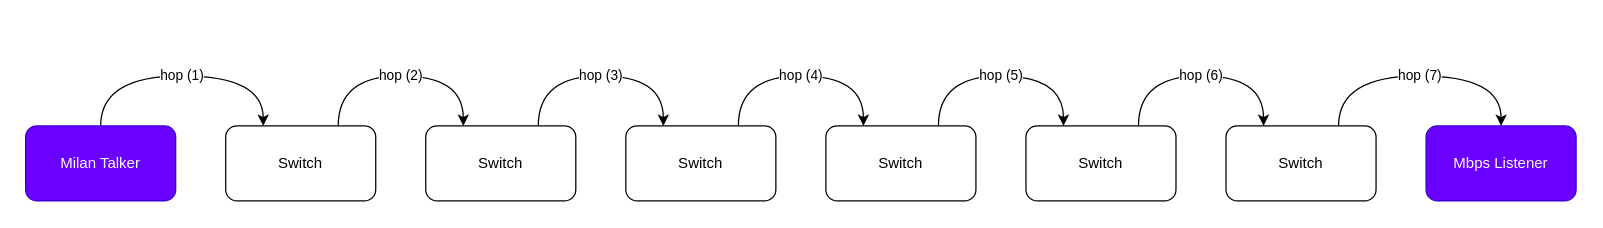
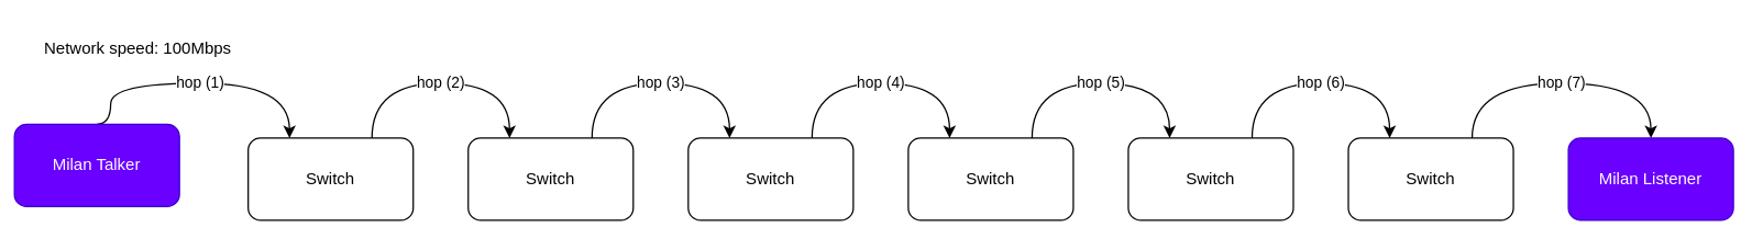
+ <mxCell id="17" value="Network speed: 100Mbps" style="text;html=1;strokeColor=none;fillColor=none;align=center;verticalAlign=middle;whiteSpace=wrap;rounded=0;" parent="1" vertex="1"><mxGeometry x="20" width="160" height="30" as="geometry" y="20" /></mxCell>
- <mxCell id="3" value="Milan Talker" style="rounded=1;whiteSpace=wrap;html=1;fillColor=#6a00ff;fontColor=#ffffff;strokeColor=#3700CC;" parent="1" vertex="1"><mxGeometry x="20" y="100" width="120" height="60" as="geometry" /></mxCell>
+ <mxCell id="3" value="Milan Talker" style="rounded=1;whiteSpace=wrap;html=1;fillColor=#6a00ff;fontColor=#ffffff;strokeColor=#3700CC;" parent="1" vertex="1"><mxGeometry x="10" y="90" width="120" height="60" as="geometry" /></mxCell>
- <mxCell id="16" value="Mbps Listener" style="rounded=1;whiteSpace=wrap;html=1;fillColor=#6a00ff;fontColor=#ffffff;strokeColor=#3700CC;" parent="1" vertex="1"><mxGeometry x="1140" y="100" width="120" height="60" as="geometry" /></mxCell>
+ <mxCell id="16" value="Milan Listener" style="rounded=1;whiteSpace=wrap;html=1;fillColor=#6a00ff;fontColor=#ffffff;strokeColor=#3700CC;" parent="1" vertex="1"><mxGeometry x="1140" y="100" width="120" height="60" as="geometry" /></mxCell>
